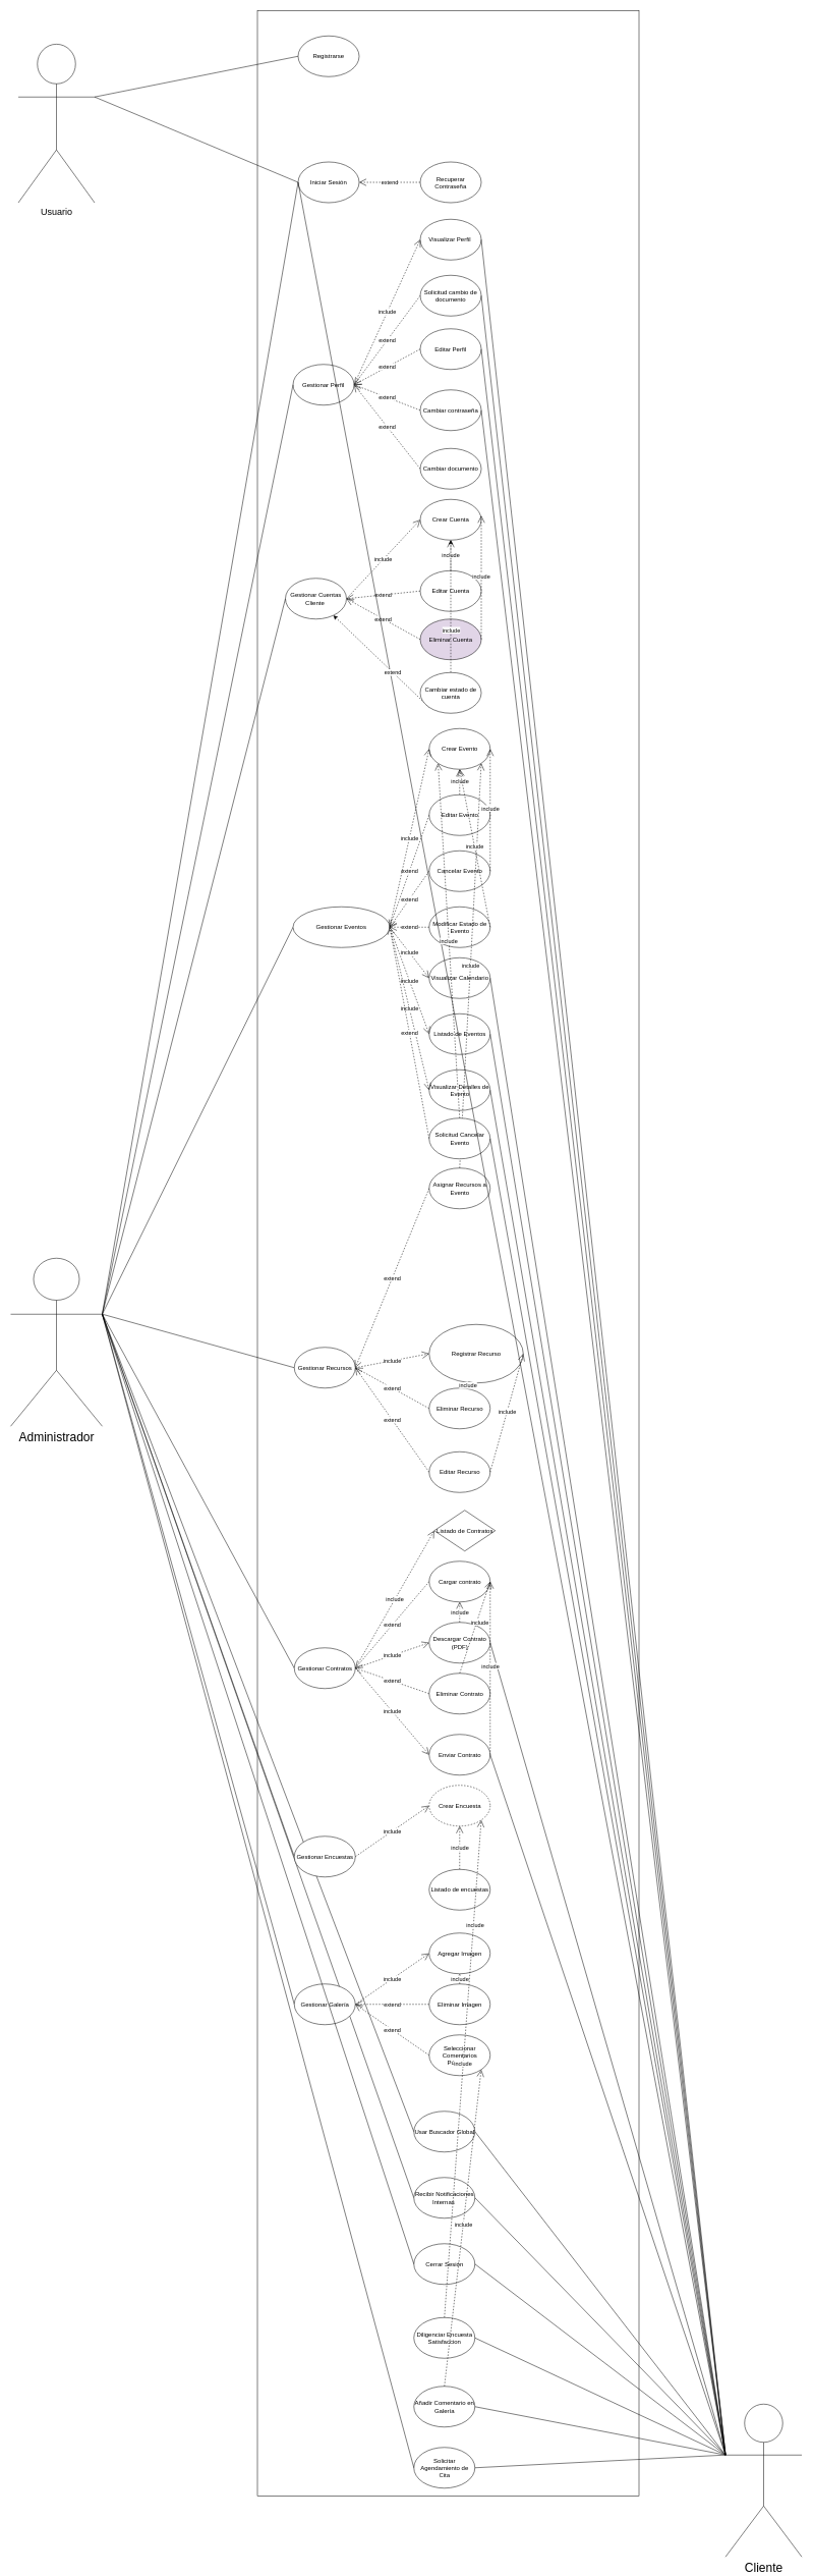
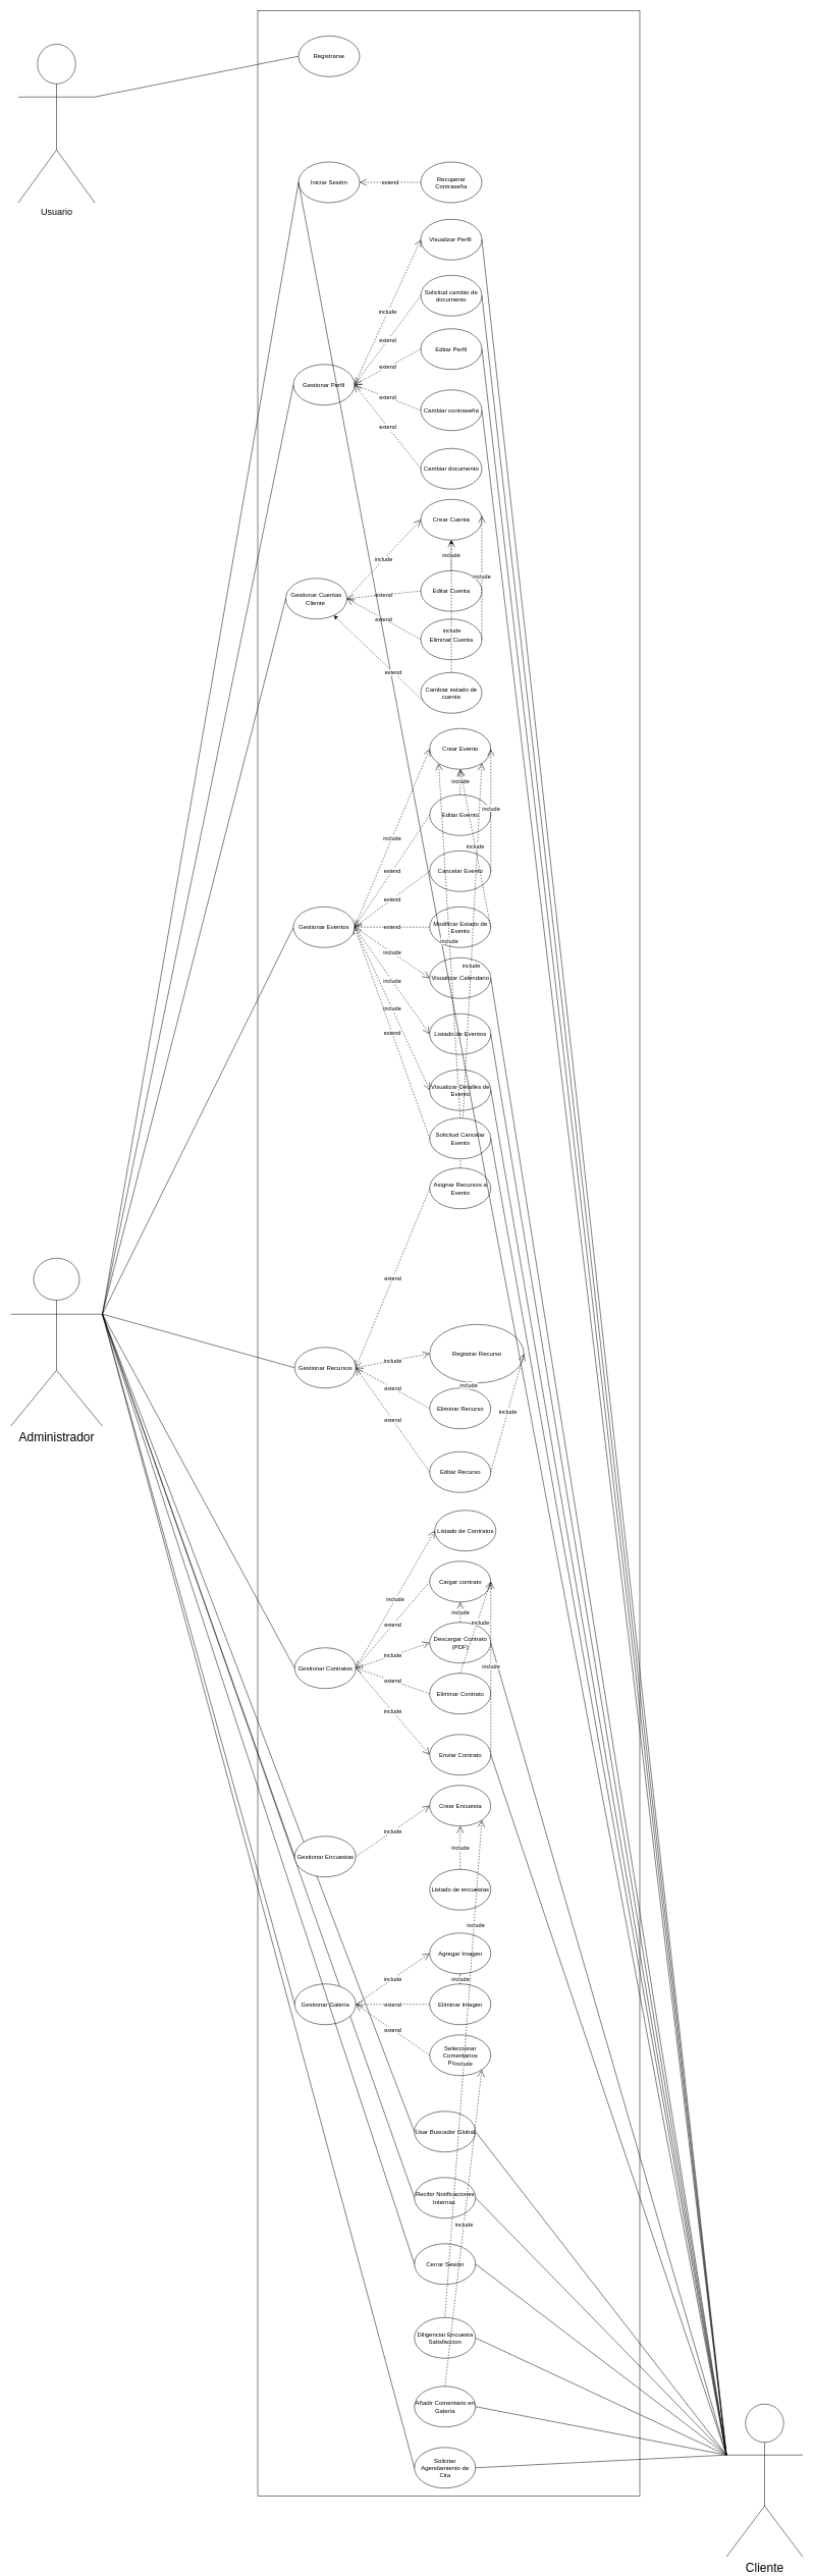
- <mxCell id="8" value="" style="endArrow=none;html=1;rounded=0;exitX=1;exitY=0.333;exitDx=0;exitDy=0;exitPerimeter=0;entryX=0;entryY=0.5;entryDx=0;entryDy=0;" edge="1" parent="1" source="3" target="5"><mxGeometry width="50" height="50" relative="1" as="geometry"><mxPoint x="634" y="267.5" as="sourcePoint" /><mxPoint x="684" y="217.5" as="targetPoint" /></mxGeometry></mxCell>
- <mxCell id="42" value="Eliminar Cuenta" style="ellipse;whiteSpace=wrap;html=1;fillColor=#e1d5e7;" vertex="1" parent="1"><mxGeometry x="825" y="1215" width="120" height="80" as="geometry" /></mxCell>
+ <mxCell id="42" value="Eliminar Cuenta" style="ellipse;whiteSpace=wrap;html=1;" vertex="1" parent="1"><mxGeometry x="825" y="1215" width="120" height="80" as="geometry" /></mxCell>
- <mxCell id="45" value="Gestionar Eventos" style="ellipse;whiteSpace=wrap;html=1;" vertex="1" parent="1"><mxGeometry x="575" y="1780" width="190" height="80" as="geometry" /></mxCell>
+ <mxCell id="45" value="Gestionar Eventos" style="ellipse;whiteSpace=wrap;html=1;" vertex="1" parent="1"><mxGeometry x="575" y="1780" width="120" height="80" as="geometry" /></mxCell>
- <mxCell id="17" value="Listado de Contratos" style="rhombus;whiteSpace=wrap;html=1;" vertex="1" parent="1"><mxGeometry x="852.5" y="2965" width="120" height="80" as="geometry" /></mxCell>
+ <mxCell id="17" value="Listado de Contratos" style="ellipse;whiteSpace=wrap;html=1;" vertex="1" parent="1"><mxGeometry x="852.5" y="2965" width="120" height="80" as="geometry" /></mxCell>
- <mxCell id="108" value="Crear Encuesta" style="ellipse;whiteSpace=wrap;html=1;dashed=1;" vertex="1" parent="1"><mxGeometry x="842.5" y="3505" width="120" height="80" as="geometry" /></mxCell>
+ <mxCell id="108" value="Crear Encuesta" style="ellipse;whiteSpace=wrap;html=1;" vertex="1" parent="1"><mxGeometry x="842.5" y="3505" width="120" height="80" as="geometry" /></mxCell>
